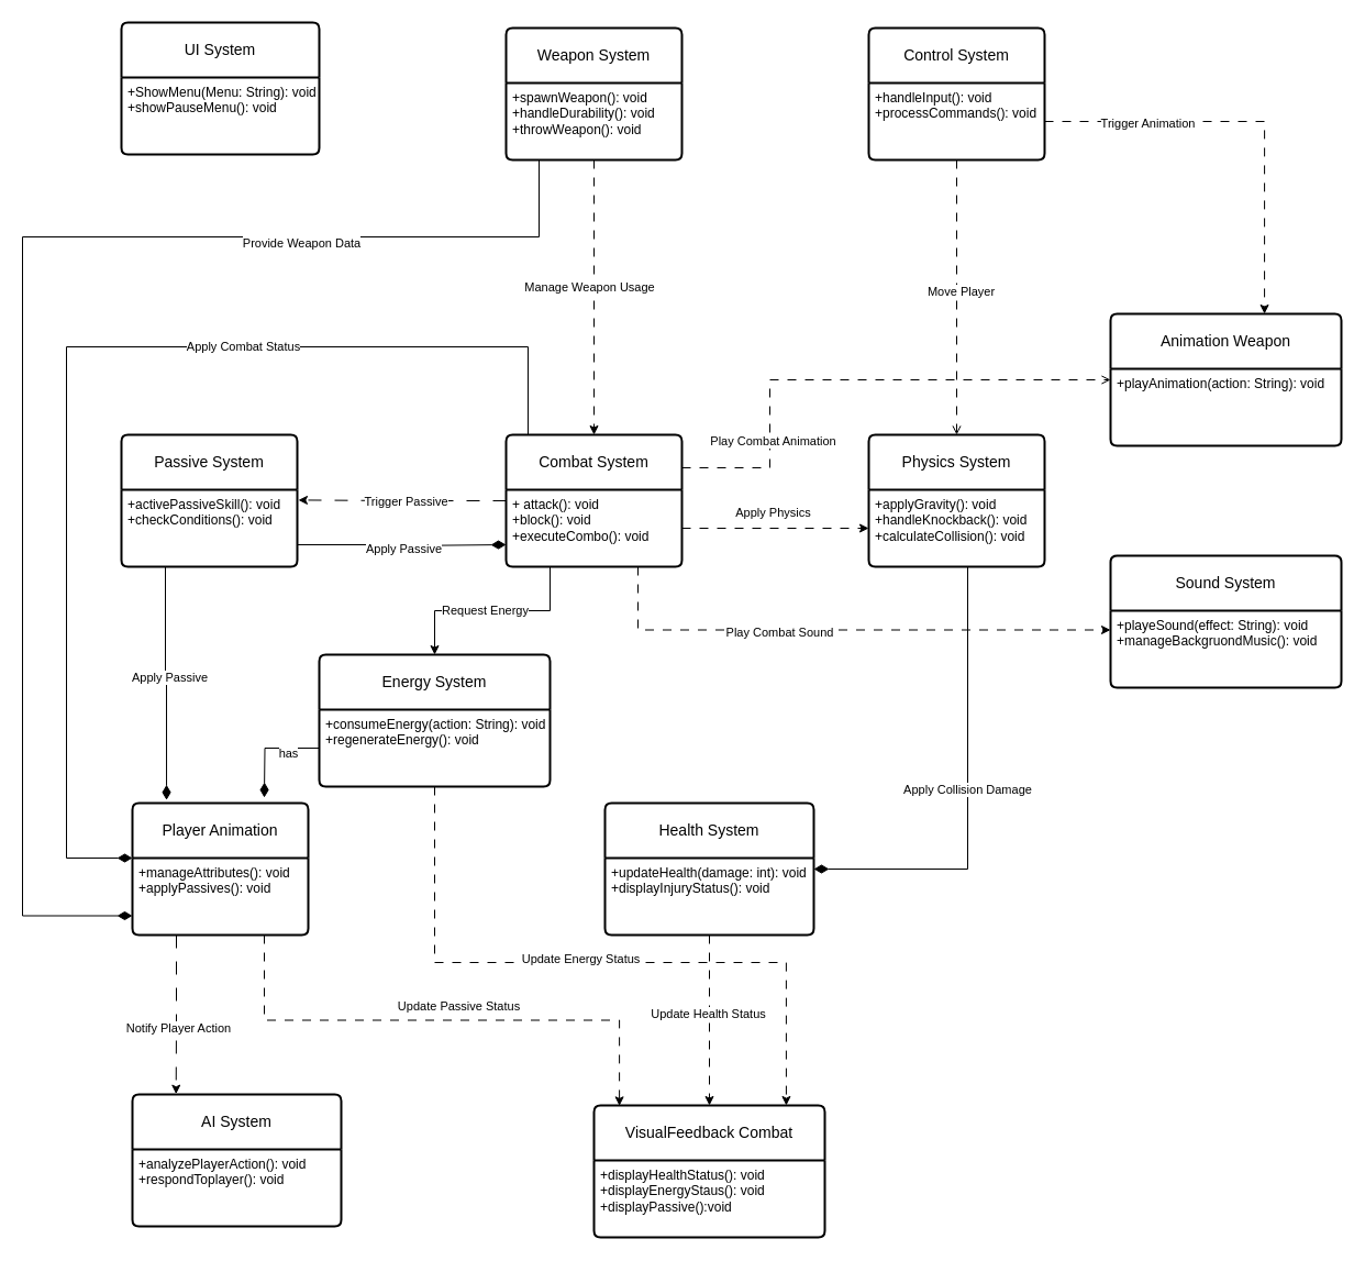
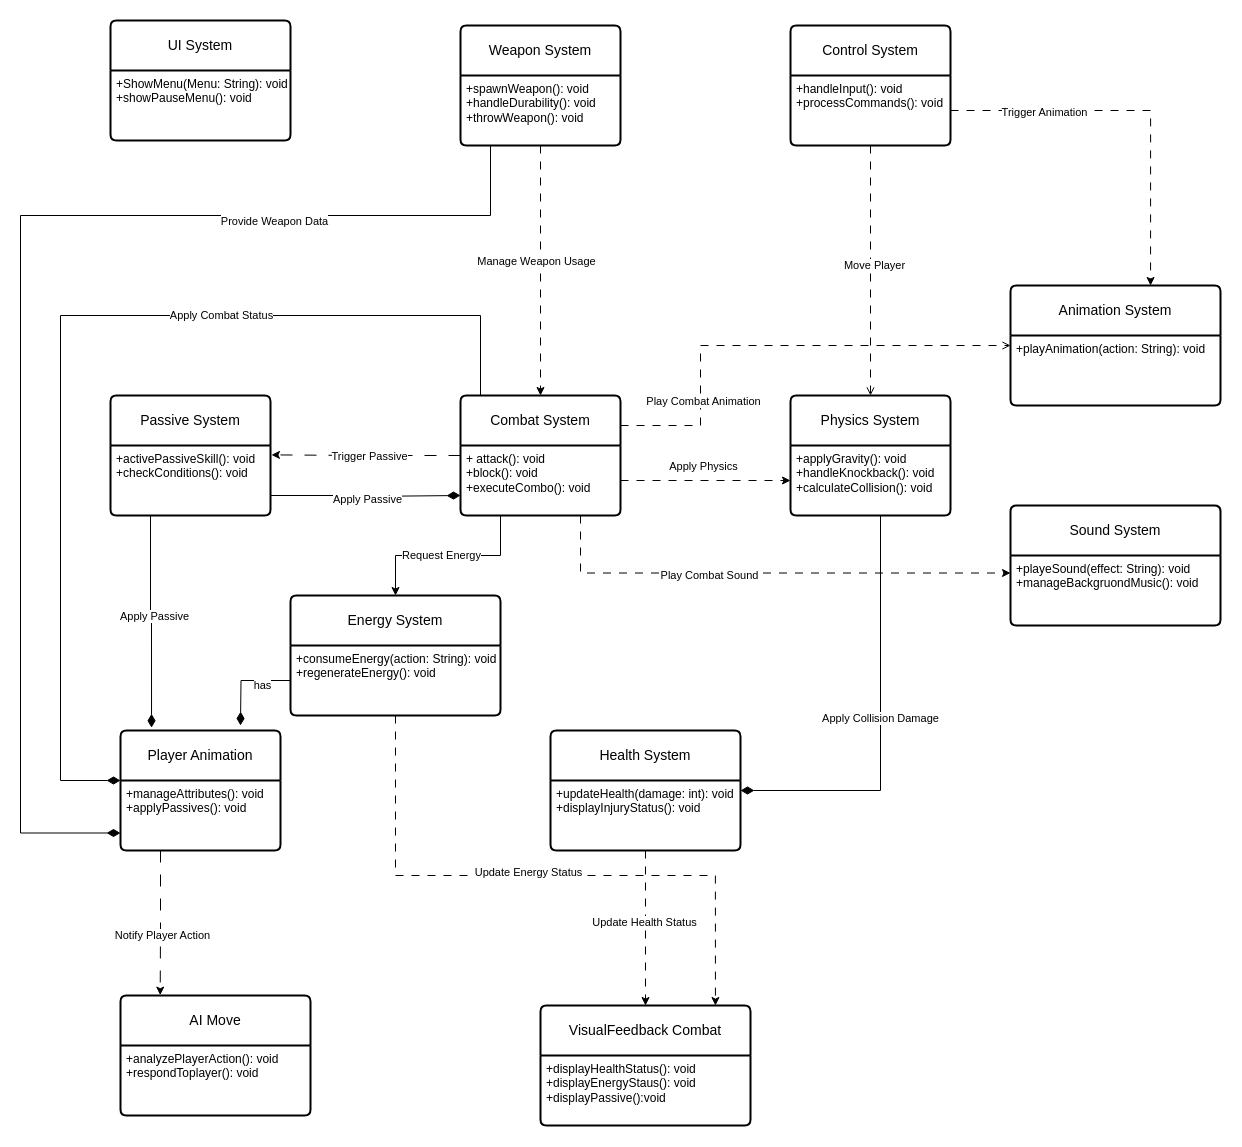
- <mxCell id="16" value="Animation Weapon" style="swimlane;childLayout=stackLayout;horizontal=1;startSize=50;horizontalStack=0;rounded=1;fontSize=14;fontStyle=0;strokeWidth=2;resizeParent=0;resizeLast=1;shadow=0;dashed=0;align=center;arcSize=4;whiteSpace=wrap;html=1;" vertex="1" parent="1"><mxGeometry x="1010" y="285" width="210" height="120" as="geometry"><mxRectangle x="1980" y="640" width="80" height="50" as="alternateBounds" /></mxGeometry></mxCell>
+ <mxCell id="16" value="Animation System" style="swimlane;childLayout=stackLayout;horizontal=1;startSize=50;horizontalStack=0;rounded=1;fontSize=14;fontStyle=0;strokeWidth=2;resizeParent=0;resizeLast=1;shadow=0;dashed=0;align=center;arcSize=4;whiteSpace=wrap;html=1;" vertex="1" parent="1"><mxGeometry x="1010" y="285" width="210" height="120" as="geometry"><mxRectangle x="1980" y="640" width="80" height="50" as="alternateBounds" /></mxGeometry></mxCell>
- <mxCell id="42" style="edgeStyle=orthogonalEdgeStyle;rounded=0;orthogonalLoop=1;jettySize=auto;html=1;exitX=0.75;exitY=1;exitDx=0;exitDy=0;entryX=0.11;entryY=0.003;entryDx=0;entryDy=0;entryPerimeter=0;dashed=1;dashPattern=8 8;" edge="1" parent="1" source="5" target="14"><mxGeometry relative="1" as="geometry" /></mxCell>
- <mxCell id="43" value="Update Passive Status" style="edgeLabel;html=1;align=center;verticalAlign=middle;resizable=0;points=[];" vertex="1" connectable="0" parent="42"><mxGeometry x="0.143" y="-3" relative="1" as="geometry"><mxPoint x="-19" y="-16" as="offset" /></mxGeometry></mxCell>
- <mxCell id="22" value="AI System" style="swimlane;childLayout=stackLayout;horizontal=1;startSize=50;horizontalStack=0;rounded=1;fontSize=14;fontStyle=0;strokeWidth=2;resizeParent=0;resizeLast=1;shadow=0;dashed=0;align=center;arcSize=4;whiteSpace=wrap;html=1;" vertex="1" parent="1"><mxGeometry x="120" y="995" width="190" height="120" as="geometry"><mxRectangle x="1980" y="640" width="80" height="50" as="alternateBounds" /></mxGeometry></mxCell>
+ <mxCell id="22" value="AI Move" style="swimlane;childLayout=stackLayout;horizontal=1;startSize=50;horizontalStack=0;rounded=1;fontSize=14;fontStyle=0;strokeWidth=2;resizeParent=0;resizeLast=1;shadow=0;dashed=0;align=center;arcSize=4;whiteSpace=wrap;html=1;" vertex="1" parent="1"><mxGeometry x="120" y="995" width="190" height="120" as="geometry"><mxRectangle x="1980" y="640" width="80" height="50" as="alternateBounds" /></mxGeometry></mxCell>
